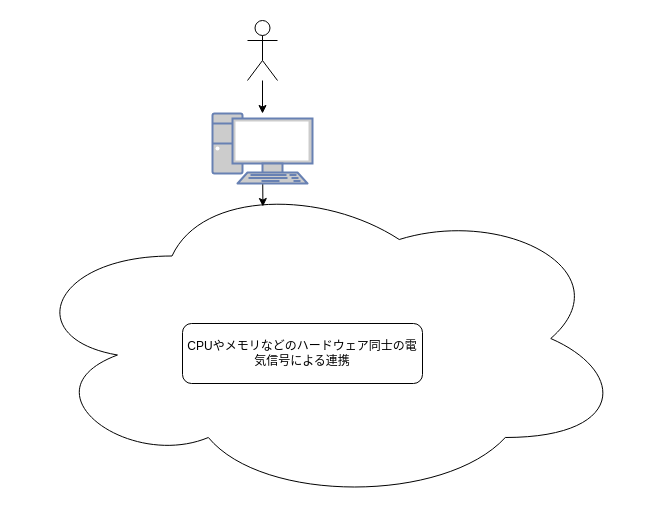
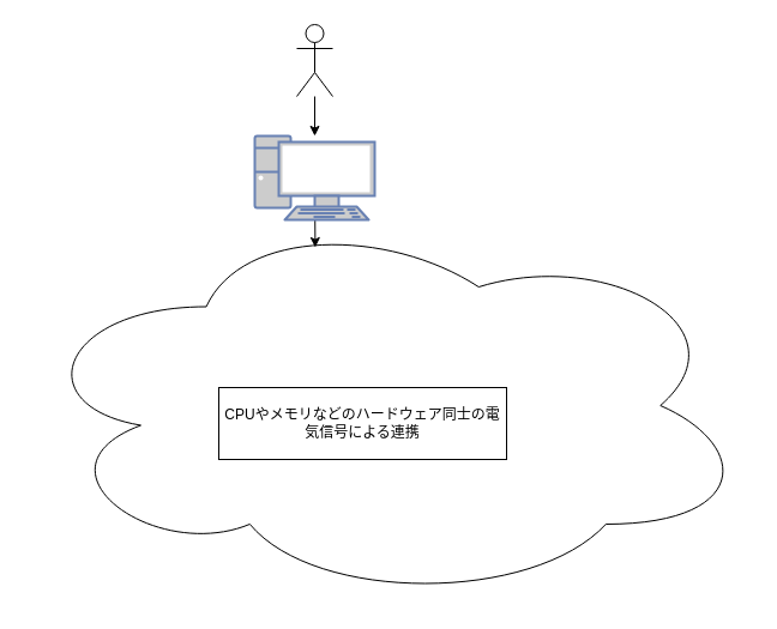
- <mxCell id="3" value="&lt;font style=&quot;font-size: 12px;&quot;&gt;CPUやメモリなどのハードウェア同士の電気信号による連携&lt;/font&gt;" style="whiteSpace=wrap;html=1;rounded=1;" vertex="1" parent="1"><mxGeometry x="182" y="323" width="240" height="60" as="geometry" /></mxCell>
+ <mxCell id="3" value="&lt;font style=&quot;font-size: 12px;&quot;&gt;CPUやメモリなどのハードウェア同士の電気信号による連携&lt;/font&gt;" style="rounded=0;whiteSpace=wrap;html=1;" vertex="1" parent="1"><mxGeometry x="182" y="323" width="240" height="60" as="geometry" /></mxCell>
